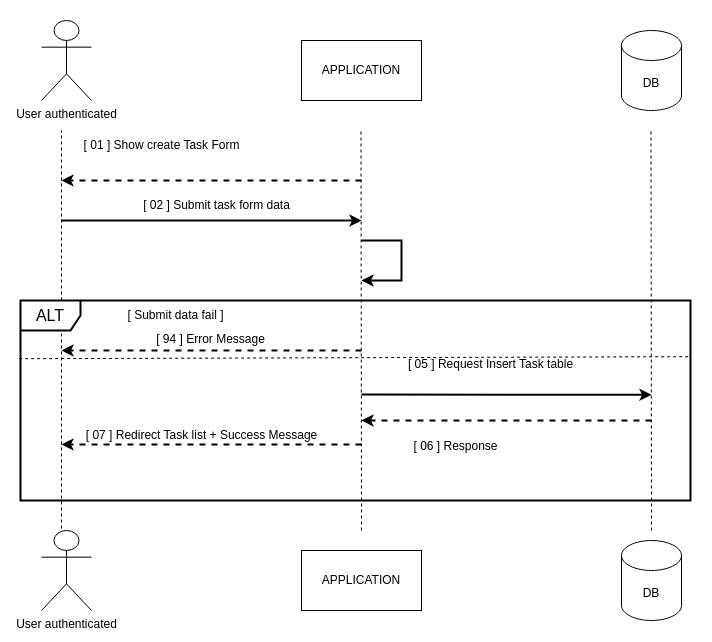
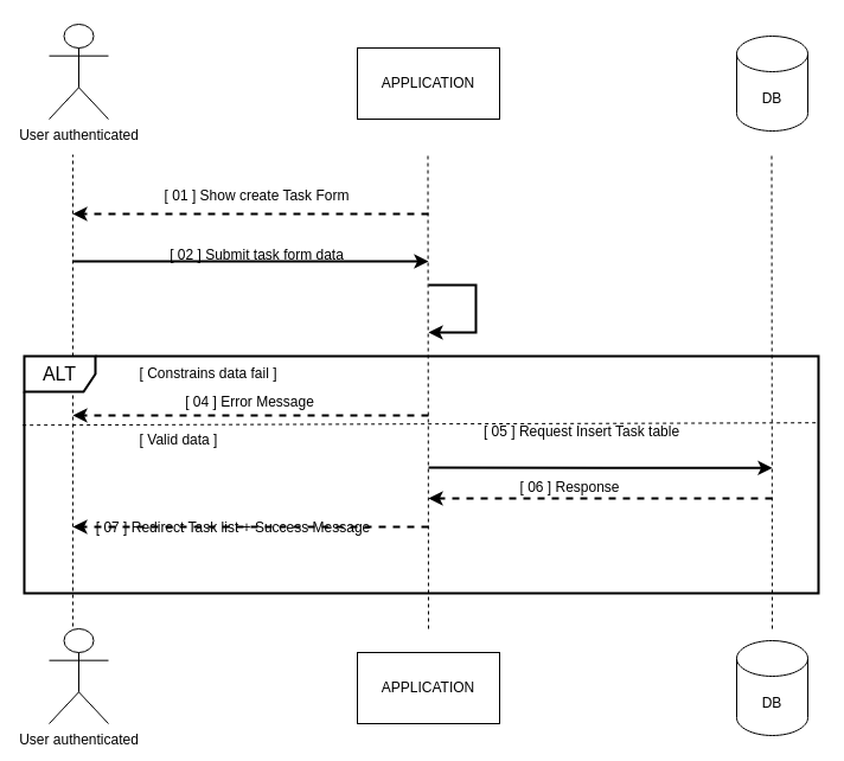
- <mxCell id="12" value="[ 01 ] Show create Task Form" style="text;html=1;align=center;verticalAlign=middle;resizable=0;points=[];autosize=1;strokeColor=none;fillColor=none;" vertex="1" parent="1"><mxGeometry x="71" y="130" width="180" height="30" as="geometry" /></mxCell>
+ <mxCell id="12" value="[ 01 ] Show create Task Form" style="text;html=1;align=center;verticalAlign=middle;resizable=0;points=[];autosize=1;strokeColor=none;fillColor=none;" vertex="1" parent="1"><mxGeometry x="126" y="150" width="180" height="30" as="geometry" /></mxCell>
- <mxCell id="14" value="[ 02 ] Submit task form data" style="text;html=1;align=center;verticalAlign=middle;resizable=0;points=[];autosize=1;strokeColor=none;fillColor=none;" vertex="1" parent="1"><mxGeometry x="131" y="190" width="170" height="30" as="geometry" /></mxCell>
+ <mxCell id="14" value="[ 02 ] Submit task form data" style="text;html=1;align=center;verticalAlign=middle;resizable=0;points=[];autosize=1;strokeColor=none;fillColor=none;" vertex="1" parent="1"><mxGeometry x="131" y="200" width="170" height="30" as="geometry" /></mxCell>
- <mxCell id="17" value="[ Submit data fail ]" style="text;html=1;align=center;verticalAlign=middle;resizable=0;points=[];autosize=1;strokeColor=none;fillColor=none;" vertex="1" parent="15"><mxGeometry x="85" width="140" height="30" as="geometry" /></mxCell>
+ <mxCell id="17" value="[ Constrains data fail ]" style="text;html=1;align=center;verticalAlign=middle;resizable=0;points=[];autosize=1;strokeColor=none;fillColor=none;" vertex="1" parent="15"><mxGeometry x="85" width="140" height="30" as="geometry" /></mxCell>
- <mxCell id="24" value="[ 94 ] Error Message" style="text;html=1;align=center;verticalAlign=middle;resizable=0;points=[];autosize=1;strokeColor=none;fillColor=none;" vertex="1" parent="15"><mxGeometry x="125" y="24" width="130" height="30" as="geometry" /></mxCell>
+ <mxCell id="24" value="[ 04 ] Error Message" style="text;html=1;align=center;verticalAlign=middle;resizable=0;points=[];autosize=1;strokeColor=none;fillColor=none;" vertex="1" parent="15"><mxGeometry x="125" y="24" width="130" height="30" as="geometry" /></mxCell>
+ <mxCell id="23" value="[ Valid data ]" style="text;html=1;align=center;verticalAlign=middle;resizable=0;points=[];autosize=1;strokeColor=none;fillColor=none;" vertex="1" parent="15"><mxGeometry x="85" y="56.0" width="90" height="30" as="geometry" /></mxCell>
- <mxCell id="19" value="[ 07 ] Redirect Task list + Success Message" style="text;html=1;align=center;verticalAlign=middle;resizable=0;points=[];autosize=1;strokeColor=none;fillColor=none;" vertex="1" parent="15"><mxGeometry x="51" y="120.001" width="260" height="30" as="geometry" /></mxCell>
+ <mxCell id="19" value="[ 07 ] Redirect Task list + Success Message" style="text;html=1;align=center;verticalAlign=middle;resizable=0;points=[];autosize=1;strokeColor=none;fillColor=none;" vertex="1" parent="15"><mxGeometry x="46" y="130.001" width="260" height="30" as="geometry" /></mxCell>
- <mxCell id="22" value="[ 06 ] Response" style="text;html=1;align=center;verticalAlign=middle;resizable=0;points=[];autosize=1;strokeColor=none;fillColor=none;" vertex="1" parent="15"><mxGeometry x="380" y="130.997" width="110" height="30" as="geometry" /></mxCell>
+ <mxCell id="22" value="[ 06 ] Response" style="text;html=1;align=center;verticalAlign=middle;resizable=0;points=[];autosize=1;strokeColor=none;fillColor=none;" vertex="1" parent="15"><mxGeometry x="405" y="95.997" width="110" height="30" as="geometry" /></mxCell>
